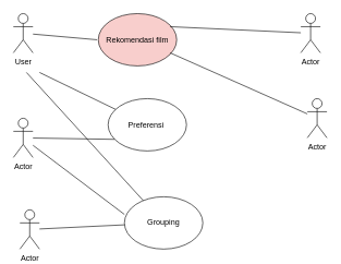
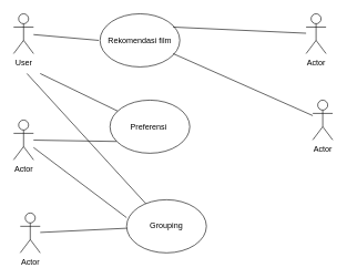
- <mxCell id="6" value="Rekomendasi film" style="ellipse;whiteSpace=wrap;html=1;fillColor=#f8cecc;" parent="1" vertex="1"><mxGeometry x="150" y="20" width="120" height="80" as="geometry" /></mxCell>
+ <mxCell id="6" value="Rekomendasi film" style="ellipse;whiteSpace=wrap;html=1;" parent="1" vertex="1"><mxGeometry x="150" y="20" width="120" height="80" as="geometry" /></mxCell>
